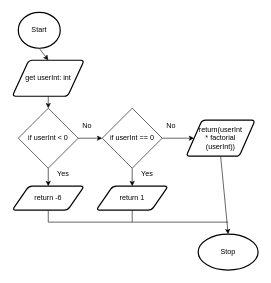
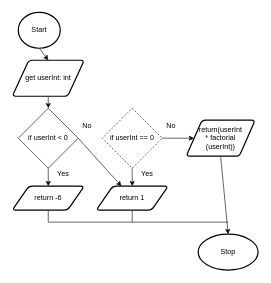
- <mxCell id="16" style="edgeStyle=none;html=1;exitX=1;exitY=0.5;exitDx=0;exitDy=0;entryX=0;entryY=0.5;entryDx=0;entryDy=0;" edge="1" parent="1" source="18" target="10"><mxGeometry relative="1" as="geometry" /></mxCell>
+ <mxCell id="16" style="edgeStyle=none;html=1;exitX=1;exitY=0.5;exitDx=0;exitDy=0;" edge="1" parent="1" source="18" target="12"><mxGeometry relative="1" as="geometry" /></mxCell>
- <mxCell id="10" value="if userInt == 0" style="rhombus;whiteSpace=wrap;html=1;" vertex="1" parent="1"><mxGeometry x="170" y="180" width="100" height="100" as="geometry" /></mxCell>
+ <mxCell id="10" value="if userInt == 0" style="rhombus;whiteSpace=wrap;html=1;dashed=1;" vertex="1" parent="1"><mxGeometry x="170" y="180" width="100" height="100" as="geometry" /></mxCell>
